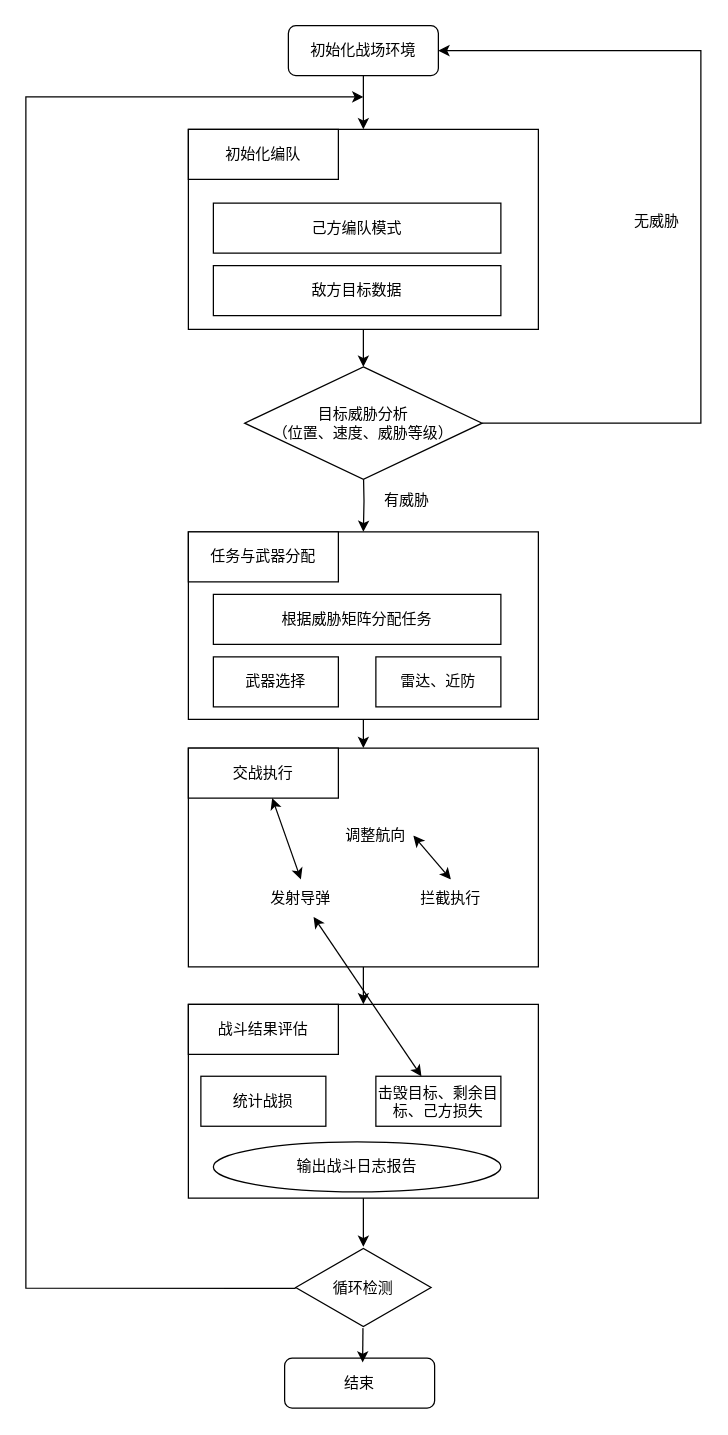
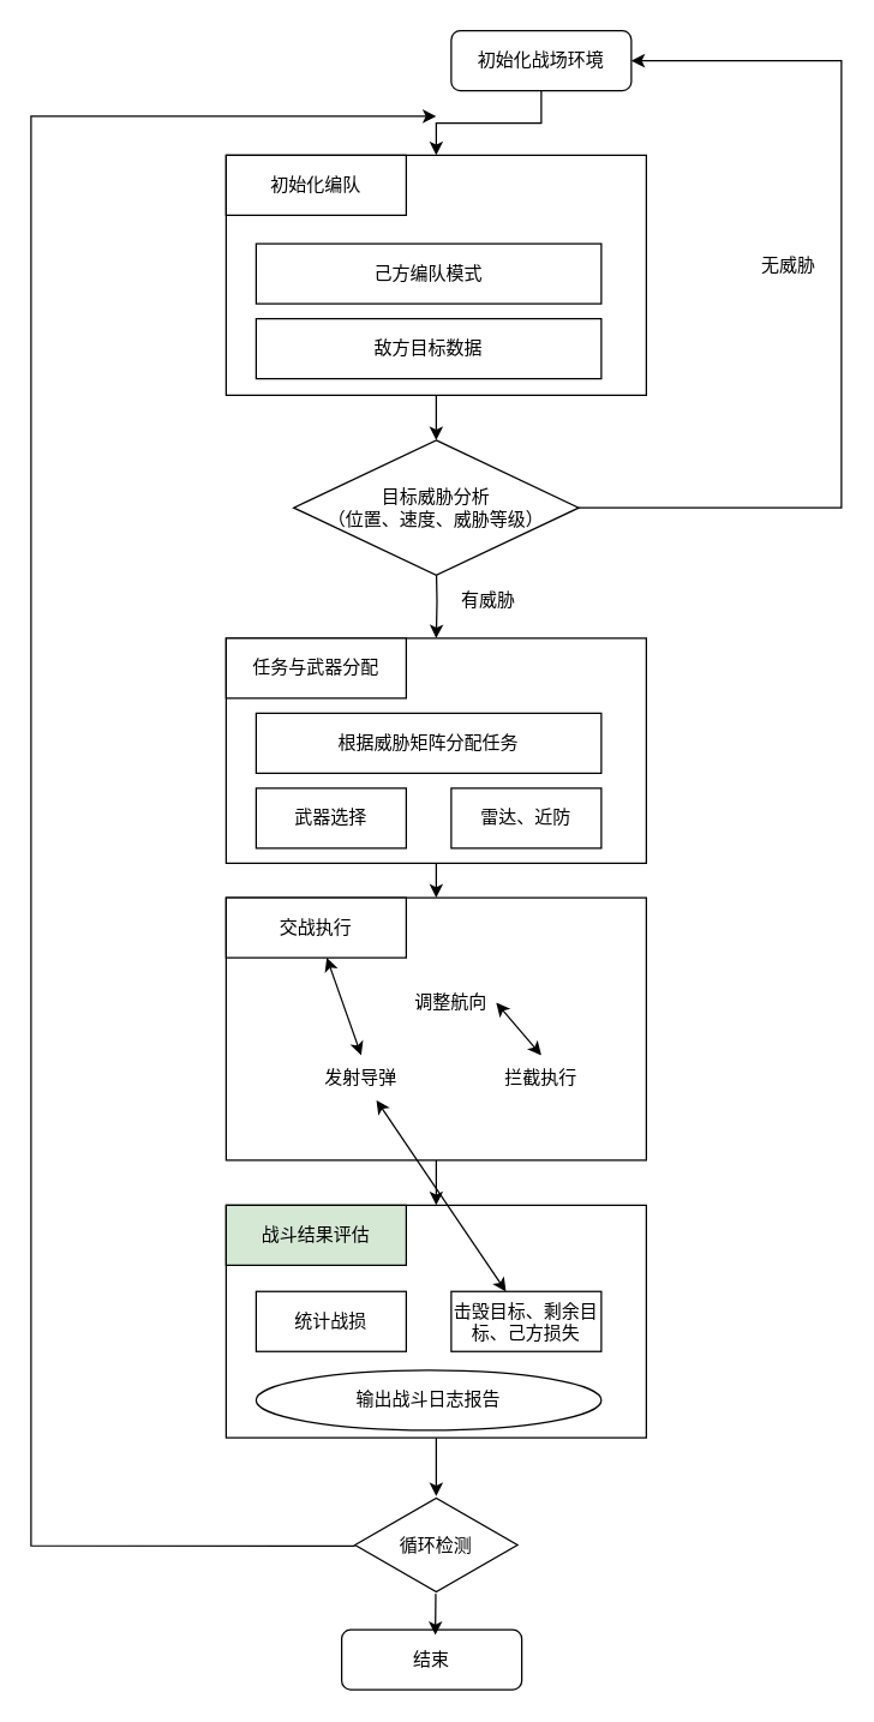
- <mxCell id="3" value="初始化战场环境" style="rounded=1;whiteSpace=wrap;html=1;fontSize=12;glass=0;strokeWidth=1;shadow=0;" parent="1" vertex="1"><mxGeometry x="230" y="20" width="120" height="40" as="geometry" /></mxCell>
+ <mxCell id="3" value="初始化战场环境" style="rounded=1;whiteSpace=wrap;html=1;fontSize=12;glass=0;strokeWidth=1;shadow=0;" parent="1" vertex="1"><mxGeometry x="300" y="20" width="120" height="40" as="geometry" /></mxCell>
- <mxCell id="20" value="战斗结果评估" style="rounded=0;whiteSpace=wrap;html=1;" vertex="1" parent="1"><mxGeometry x="150" y="803" width="120" height="40" as="geometry" /></mxCell>
+ <mxCell id="20" value="战斗结果评估" style="rounded=0;whiteSpace=wrap;html=1;fillColor=#d5e8d4;" vertex="1" parent="1"><mxGeometry x="150" y="803" width="120" height="40" as="geometry" /></mxCell>
- <mxCell id="21" value="统计战损" style="rounded=0;whiteSpace=wrap;html=1;" vertex="1" parent="1"><mxGeometry x="160" y="860.5" width="100" height="40" as="geometry" /></mxCell>
+ <mxCell id="21" value="统计战损" style="rounded=0;whiteSpace=wrap;html=1;" vertex="1" parent="1"><mxGeometry x="170" y="860.5" width="100" height="40" as="geometry" /></mxCell>
